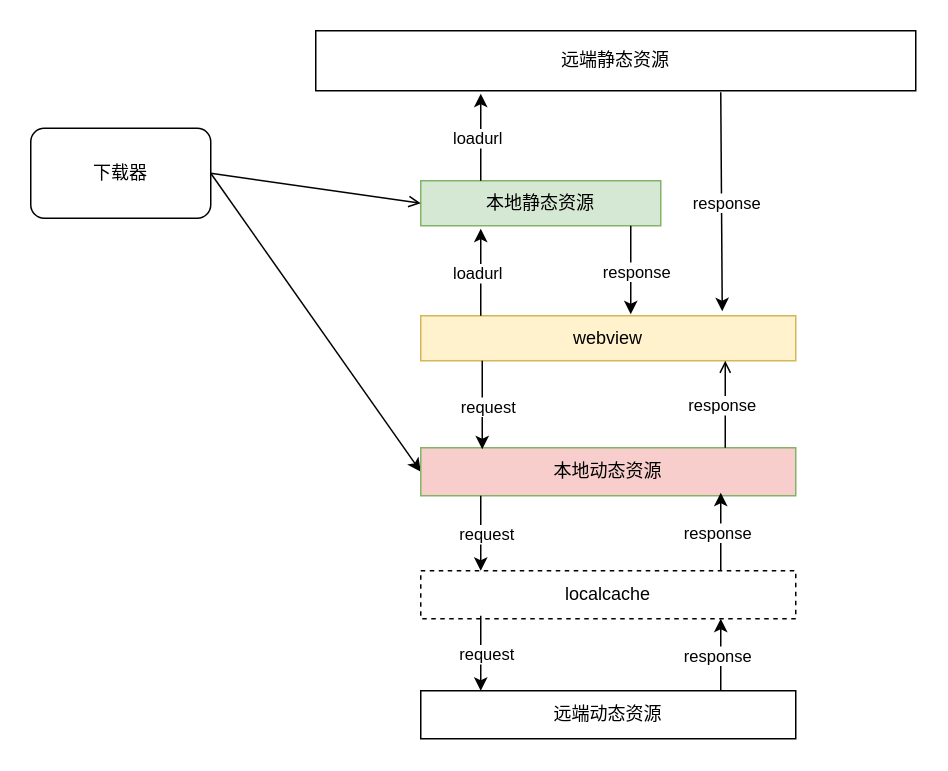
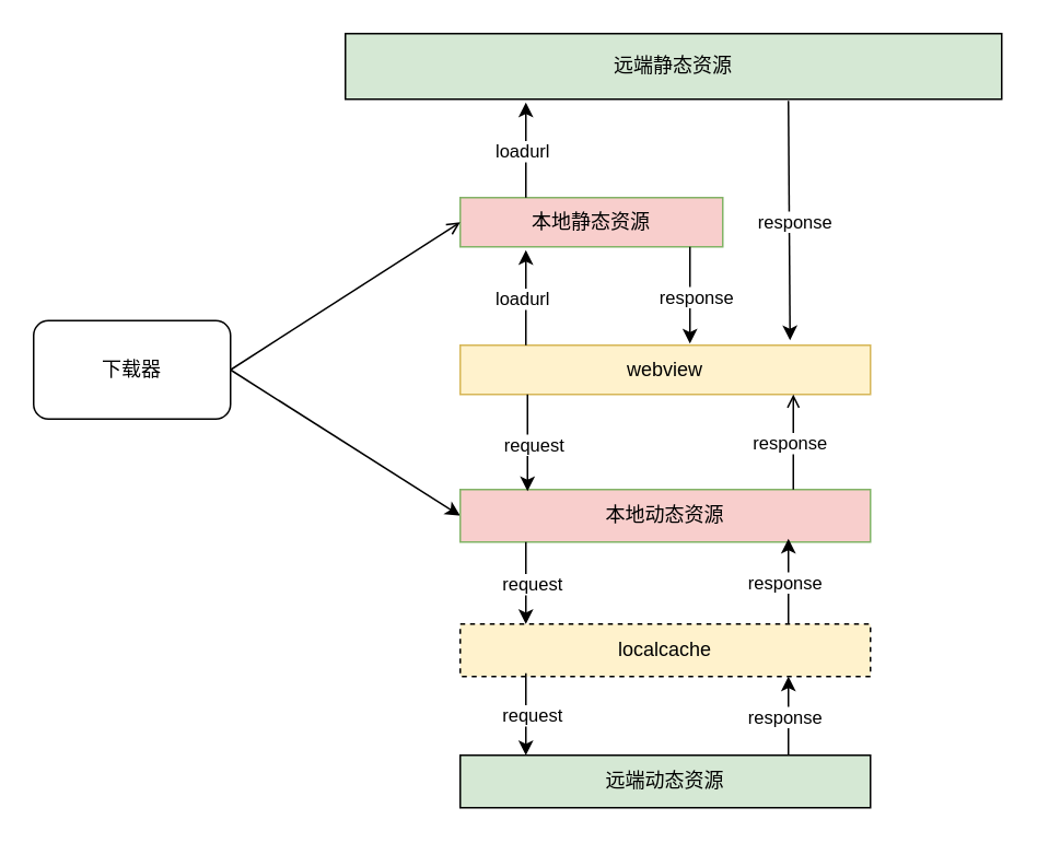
- <mxCell id="3" value="远端静态资源" style="rounded=0;whiteSpace=wrap;html=1;" vertex="1" parent="1"><mxGeometry x="210" y="20" width="400" height="40" as="geometry" /></mxCell>
+ <mxCell id="3" value="远端静态资源" style="rounded=0;whiteSpace=wrap;html=1;fillColor=#d5e8d4;" vertex="1" parent="1"><mxGeometry x="210" y="20" width="400" height="40" as="geometry" /></mxCell>
- <mxCell id="6" value="下载器" style="rounded=1;whiteSpace=wrap;html=1;" vertex="1" parent="1"><mxGeometry x="20" y="85" width="120" height="60" as="geometry" /></mxCell>
+ <mxCell id="6" value="下载器" style="rounded=1;whiteSpace=wrap;html=1;" vertex="1" parent="1"><mxGeometry x="20" y="195" width="120" height="60" as="geometry" /></mxCell>
- <mxCell id="2" value="本地静态资源" style="rounded=0;whiteSpace=wrap;html=1;fillColor=#d5e8d4;strokeColor=#82b366;" vertex="1" parent="1"><mxGeometry x="280" y="120" width="160" height="30" as="geometry" /></mxCell>
+ <mxCell id="2" value="本地静态资源" style="rounded=0;whiteSpace=wrap;html=1;fillColor=#f8cecc;strokeColor=#82b366;" vertex="1" parent="1"><mxGeometry x="280" y="120" width="160" height="30" as="geometry" /></mxCell>
- <mxCell id="10" value="localcache" style="rounded=0;whiteSpace=wrap;html=1;dashed=1;" vertex="1" parent="1"><mxGeometry x="280" y="380" width="250" height="32" as="geometry" /></mxCell>
+ <mxCell id="10" value="localcache" style="rounded=0;whiteSpace=wrap;html=1;dashed=1;fillColor=#fff2cc;" vertex="1" parent="1"><mxGeometry x="280" y="380" width="250" height="32" as="geometry" /></mxCell>
- <mxCell id="9" value="远端动态资源" style="rounded=0;whiteSpace=wrap;html=1;" vertex="1" parent="1"><mxGeometry x="280" y="460" width="250" height="32" as="geometry" /></mxCell>
+ <mxCell id="9" value="远端动态资源" style="rounded=0;whiteSpace=wrap;html=1;fillColor=#d5e8d4;" vertex="1" parent="1"><mxGeometry x="280" y="460" width="250" height="32" as="geometry" /></mxCell>
